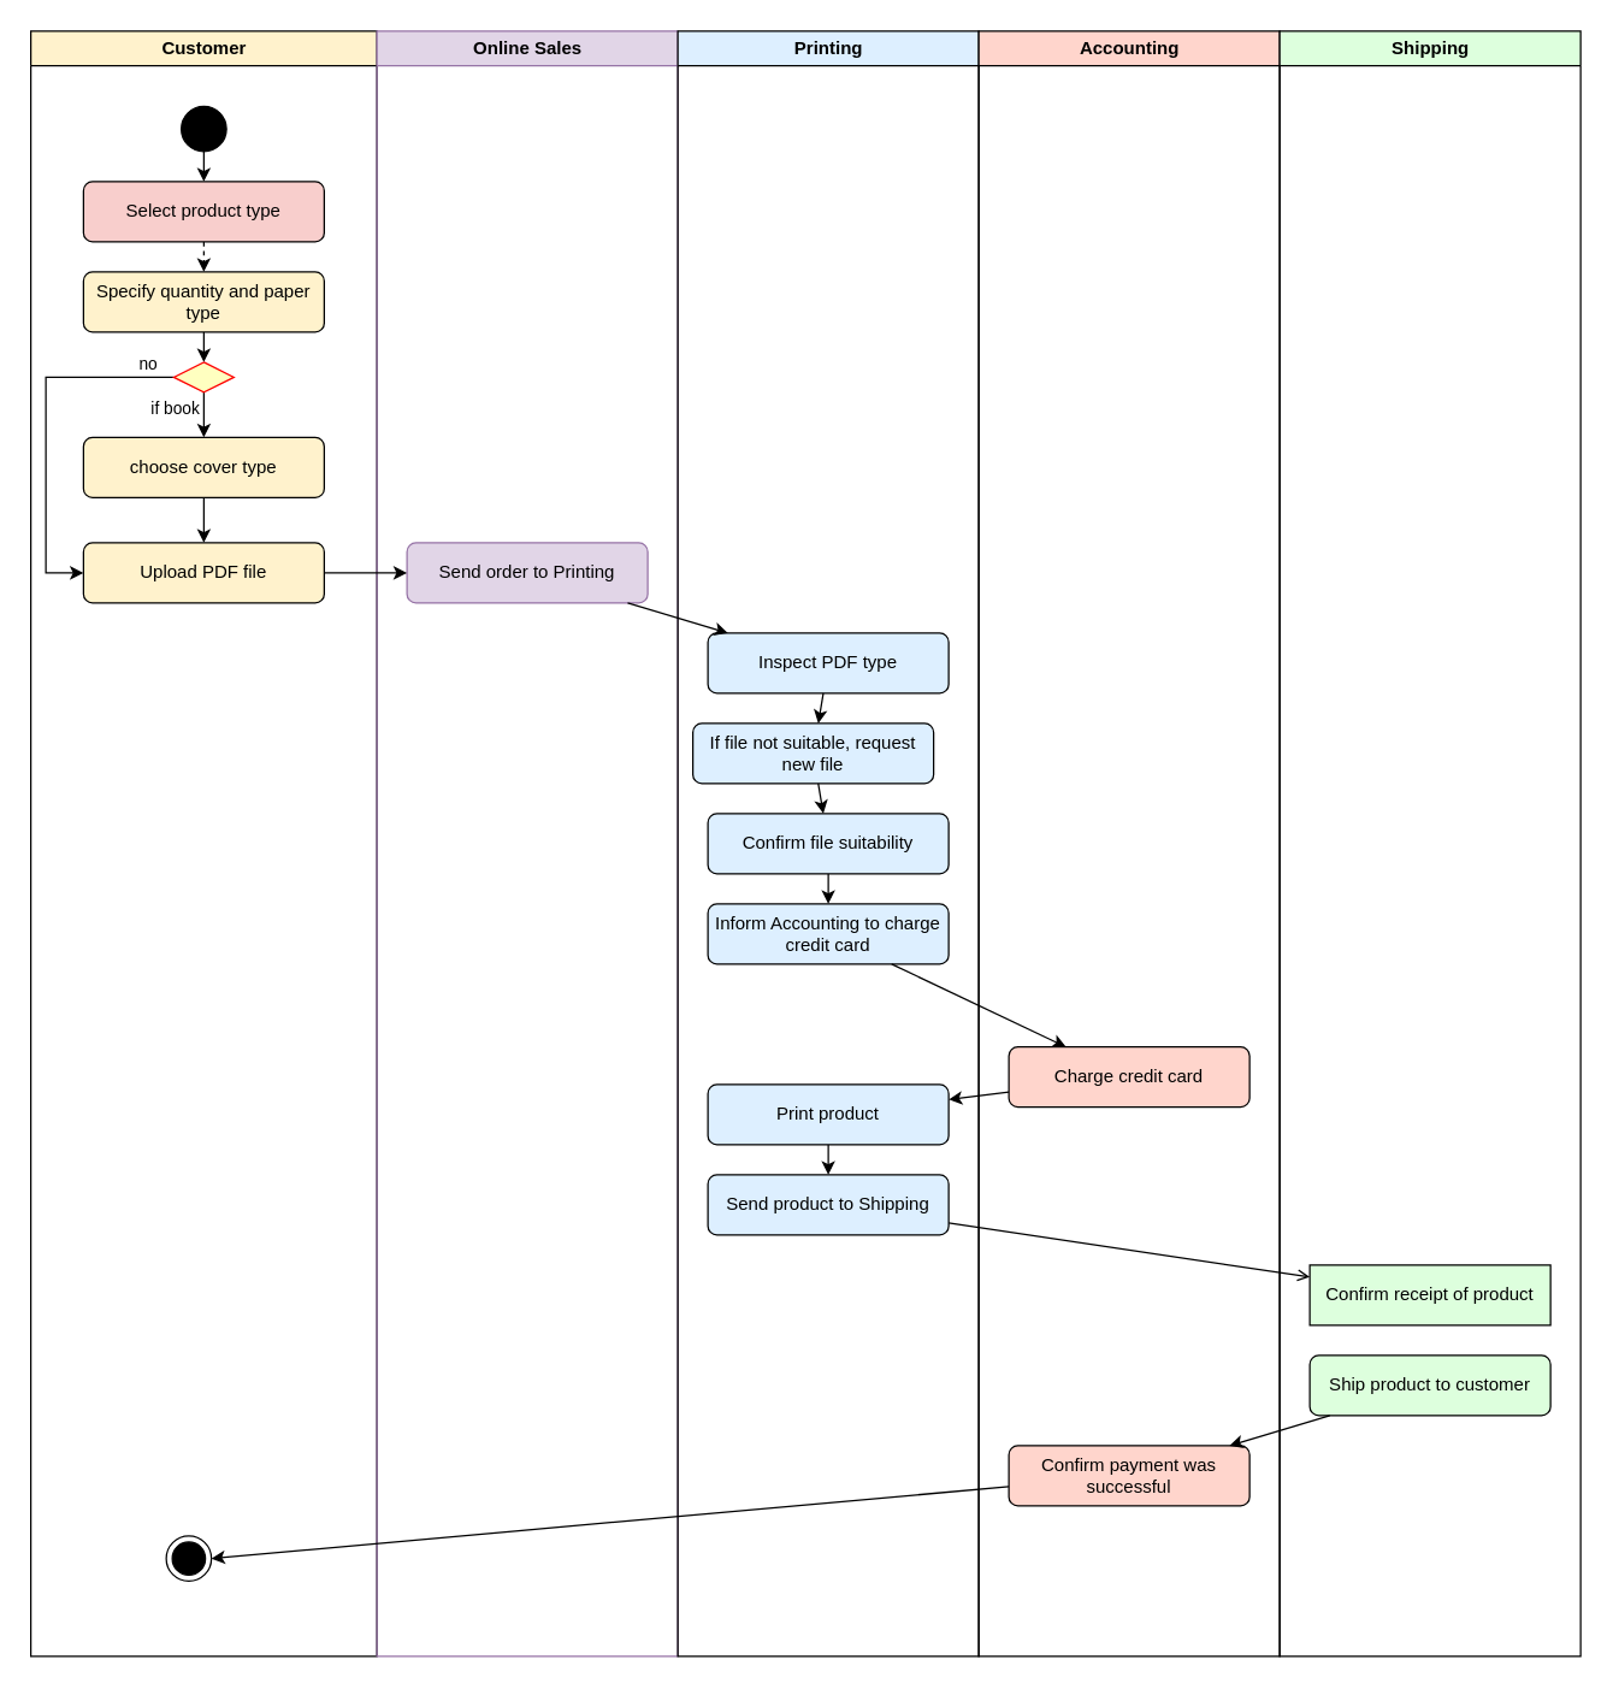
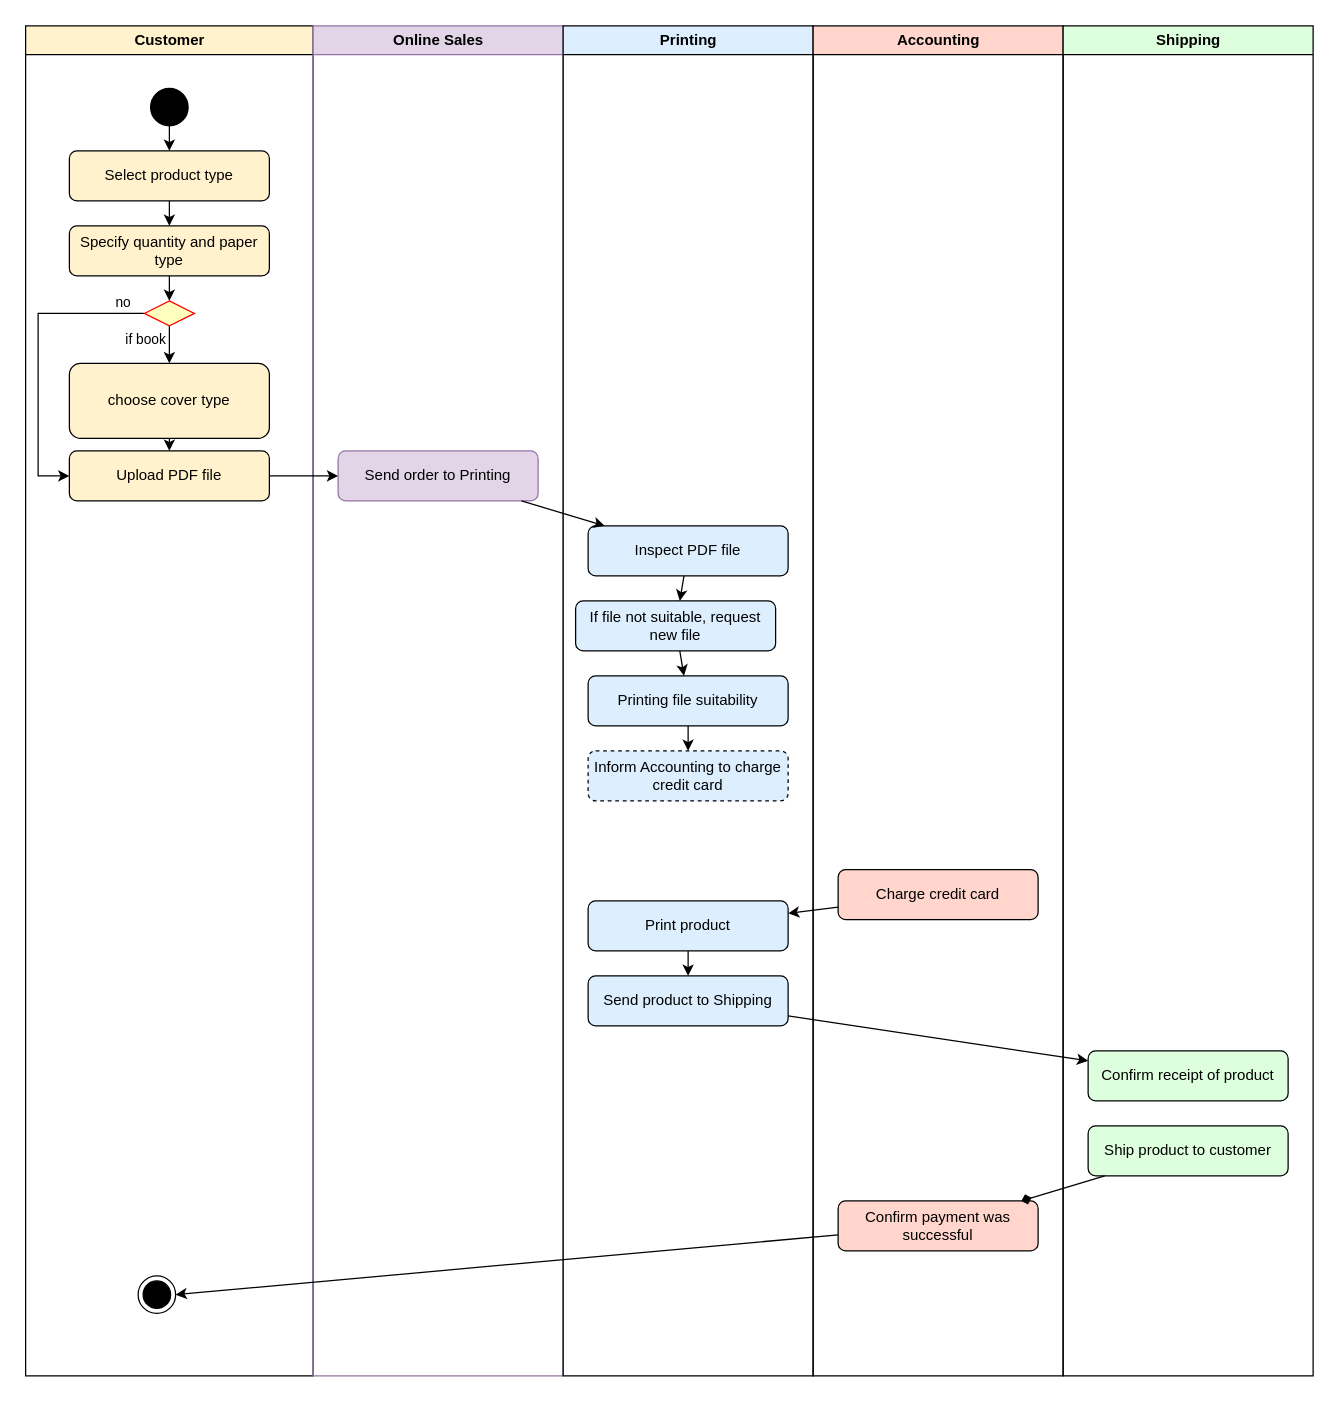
- <mxCell id="4" value="Select product type" style="rounded=1;whiteSpace=wrap;html=1;strokeColor=#000000;fillColor=#f8cecc;" vertex="1" parent="2"><mxGeometry x="35" y="100" width="160" height="40" as="geometry" /></mxCell>
+ <mxCell id="4" value="Select product type" style="rounded=1;whiteSpace=wrap;html=1;strokeColor=#000000;fillColor=#FFF2CC;" vertex="1" parent="2"><mxGeometry x="35" y="100" width="160" height="40" as="geometry" /></mxCell>
- <mxCell id="32" edge="1" parent="1" source="4" target="5" style="dashed=1;"><mxGeometry relative="1" as="geometry" /></mxCell>
+ <mxCell id="32" edge="1" parent="1" source="4" target="5"><mxGeometry relative="1" as="geometry" /></mxCell>
- <mxCell id="7" value="choose cover type" style="rounded=1;whiteSpace=wrap;html=1;strokeColor=#000000;fillColor=#FFF2CC;" vertex="1" parent="2"><mxGeometry x="35" y="270" width="160" height="40" as="geometry" /></mxCell>
+ <mxCell id="7" value="choose cover type" style="rounded=1;whiteSpace=wrap;html=1;strokeColor=#000000;fillColor=#FFF2CC;" vertex="1" parent="2"><mxGeometry x="35" y="270" width="160" height="60" as="geometry" /></mxCell>
- <mxCell id="19" value="Inspect PDF type" style="rounded=1;whiteSpace=wrap;html=1;strokeColor=#000000;fillColor=#DDEFFF;" vertex="1" parent="18"><mxGeometry x="20" y="400" width="160" height="40" as="geometry" /></mxCell>
+ <mxCell id="19" value="Inspect PDF file" style="rounded=1;whiteSpace=wrap;html=1;strokeColor=#000000;fillColor=#DDEFFF;" vertex="1" parent="18"><mxGeometry x="20" y="400" width="160" height="40" as="geometry" /></mxCell>
- <mxCell id="21" value="Confirm file suitability" style="rounded=1;whiteSpace=wrap;html=1;strokeColor=#000000;fillColor=#DDEFFF;" vertex="1" parent="18"><mxGeometry x="20" y="520" width="160" height="40" as="geometry" /></mxCell>
+ <mxCell id="21" value="Printing file suitability" style="rounded=1;whiteSpace=wrap;html=1;strokeColor=#000000;fillColor=#DDEFFF;" vertex="1" parent="18"><mxGeometry x="20" y="520" width="160" height="40" as="geometry" /></mxCell>
- <mxCell id="22" value="Inform Accounting to charge credit card" style="rounded=1;whiteSpace=wrap;html=1;strokeColor=#000000;fillColor=#DDEFFF;" vertex="1" parent="18"><mxGeometry x="20" y="580" width="160" height="40" as="geometry" /></mxCell>
+ <mxCell id="22" value="Inform Accounting to charge credit card" style="rounded=1;whiteSpace=wrap;html=1;strokeColor=#000000;fillColor=#DDEFFF;dashed=1;" vertex="1" parent="18"><mxGeometry x="20" y="580" width="160" height="40" as="geometry" /></mxCell>
- <mxCell id="38" edge="1" parent="1" source="22" target="26"><mxGeometry relative="1" as="geometry" /></mxCell>
- <mxCell id="41" edge="1" parent="1" source="24" target="29" style="endArrow=open;"><mxGeometry relative="1" as="geometry" /></mxCell>
+ <mxCell id="41" edge="1" parent="1" source="24" target="29"><mxGeometry relative="1" as="geometry" /></mxCell>
- <mxCell id="29" value="Confirm receipt of product" style="whiteSpace=wrap;html=1;strokeColor=#000000;fillColor=#DDFFDD;rounded=0;" vertex="1" parent="28"><mxGeometry x="20" y="820" width="160" height="40" as="geometry" /></mxCell>
+ <mxCell id="29" value="Confirm receipt of product" style="rounded=1;whiteSpace=wrap;html=1;strokeColor=#000000;fillColor=#DDFFDD;" vertex="1" parent="28"><mxGeometry x="20" y="820" width="160" height="40" as="geometry" /></mxCell>
- <mxCell id="42" edge="1" parent="1" source="30" target="27"><mxGeometry relative="1" as="geometry" /></mxCell>
+ <mxCell id="42" edge="1" parent="1" source="30" target="27" style="endArrow=diamond;"><mxGeometry relative="1" as="geometry" /></mxCell>
